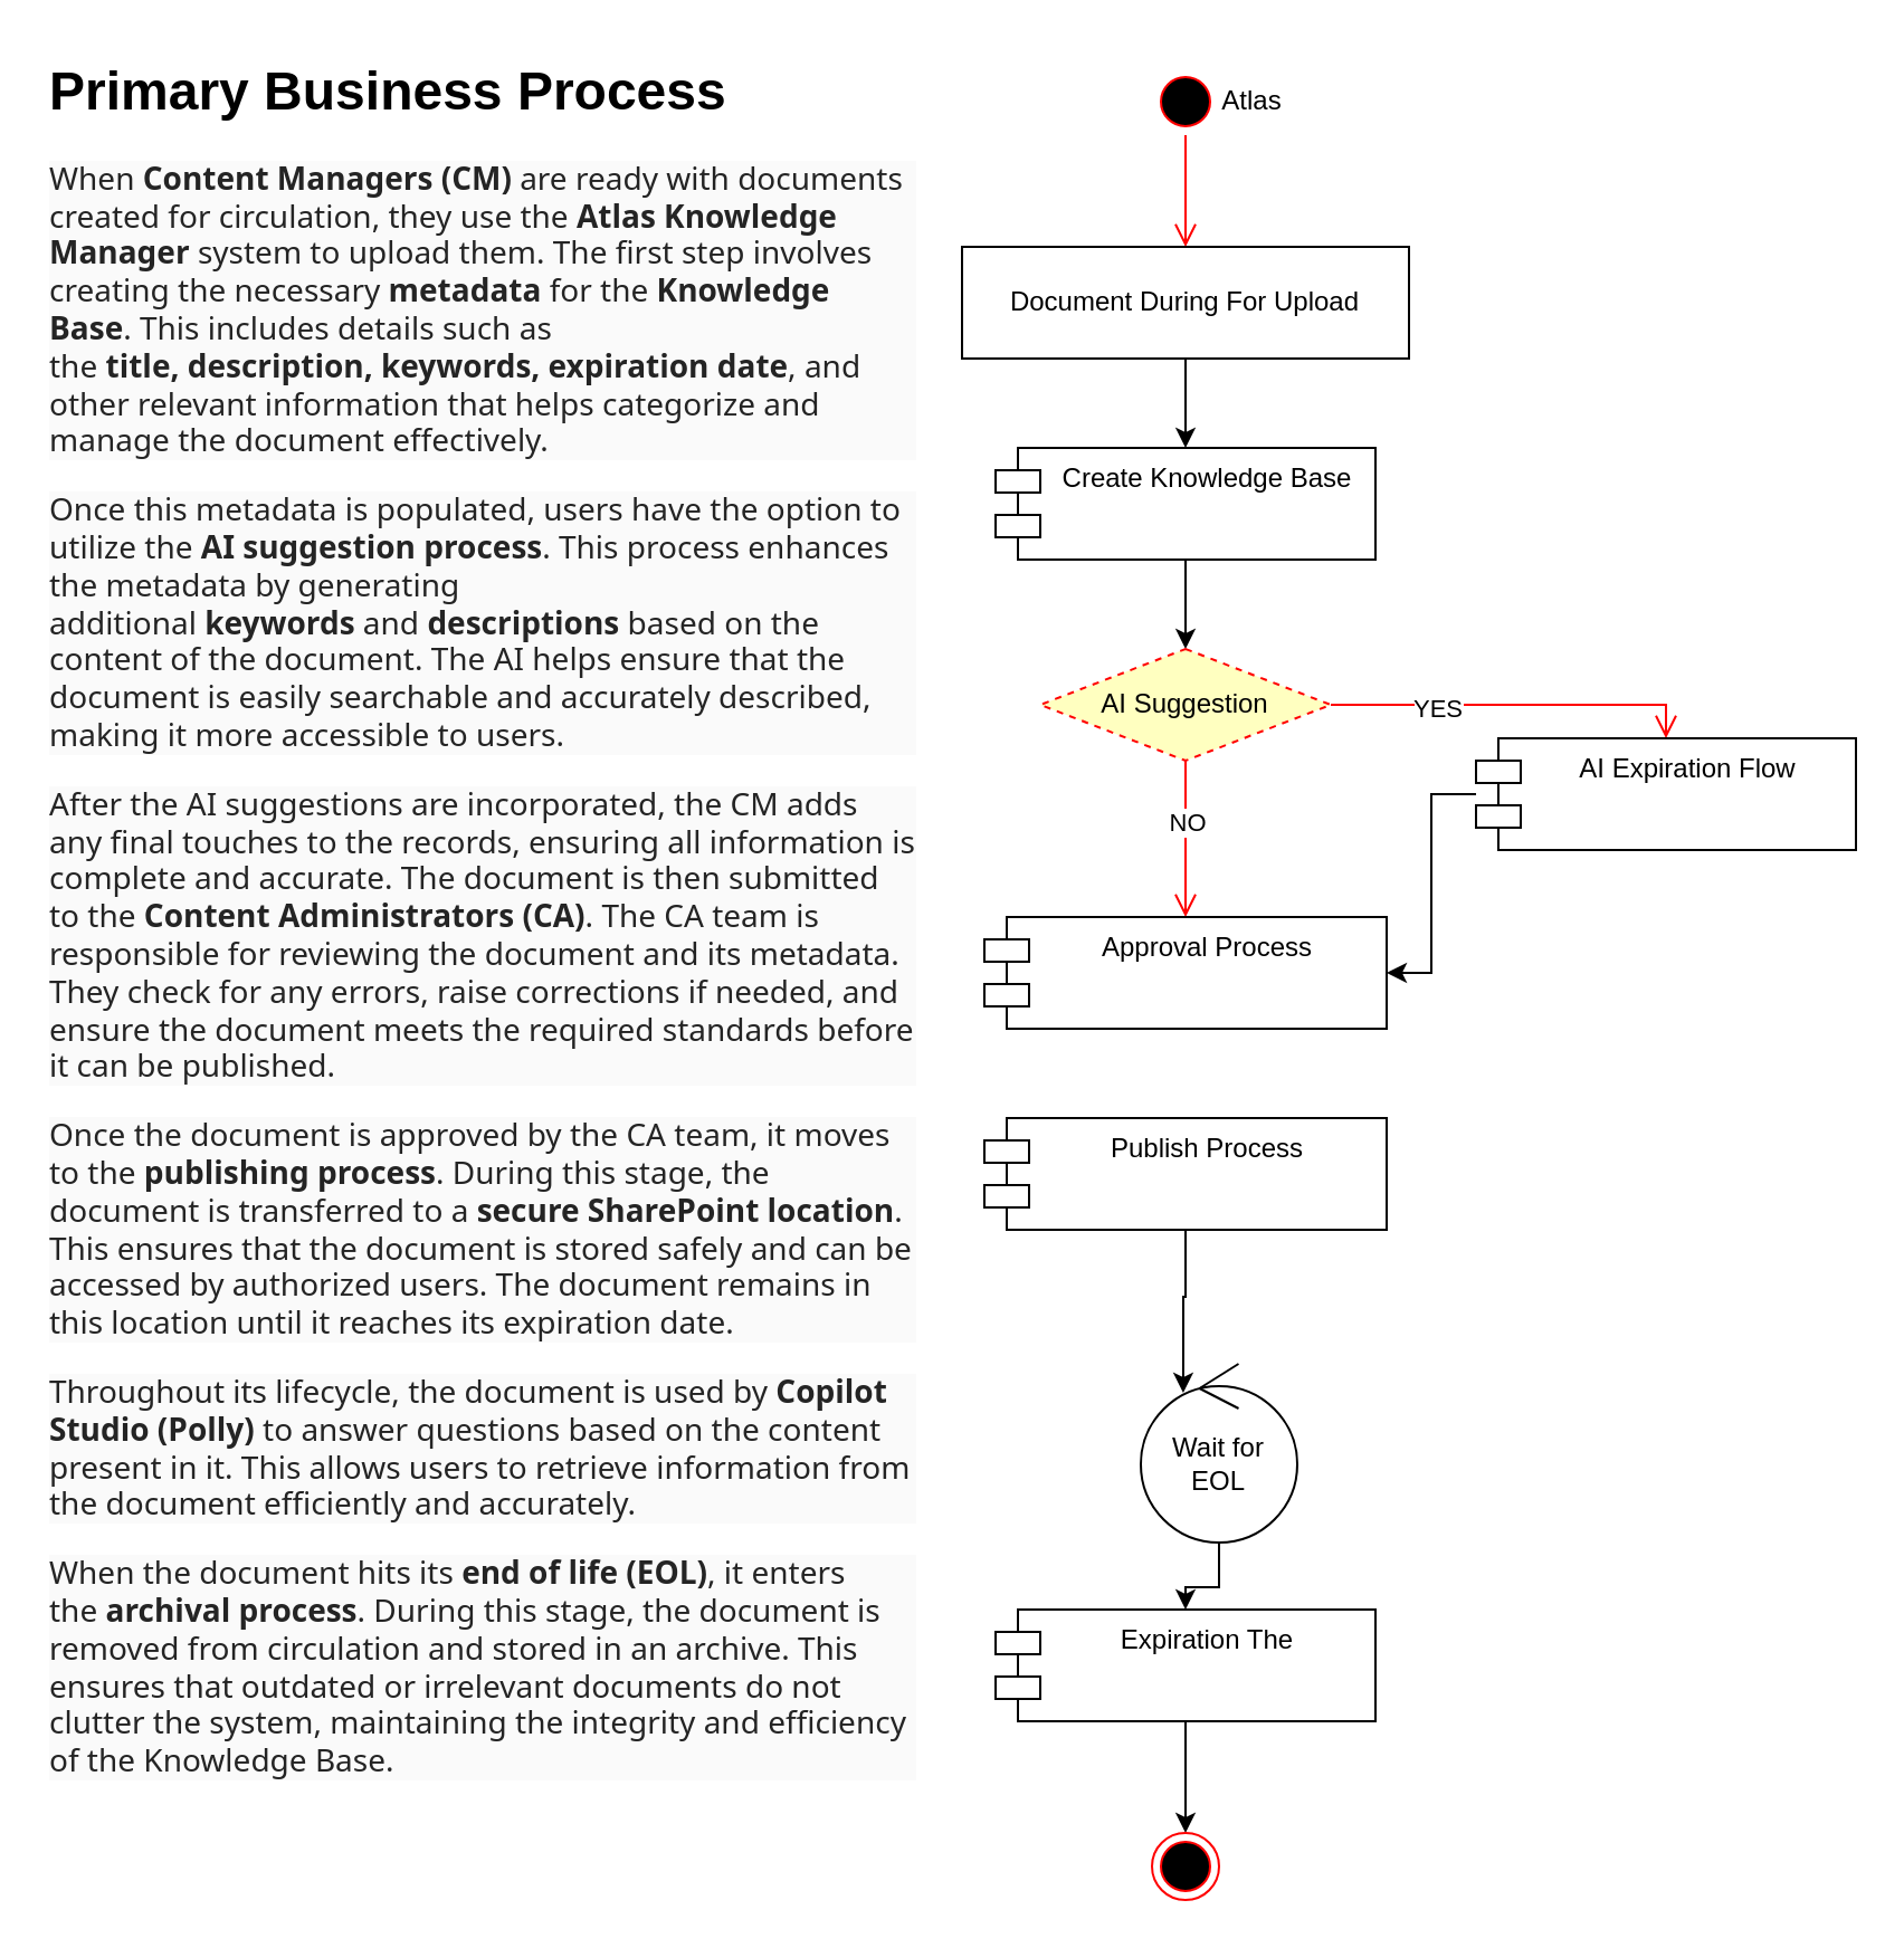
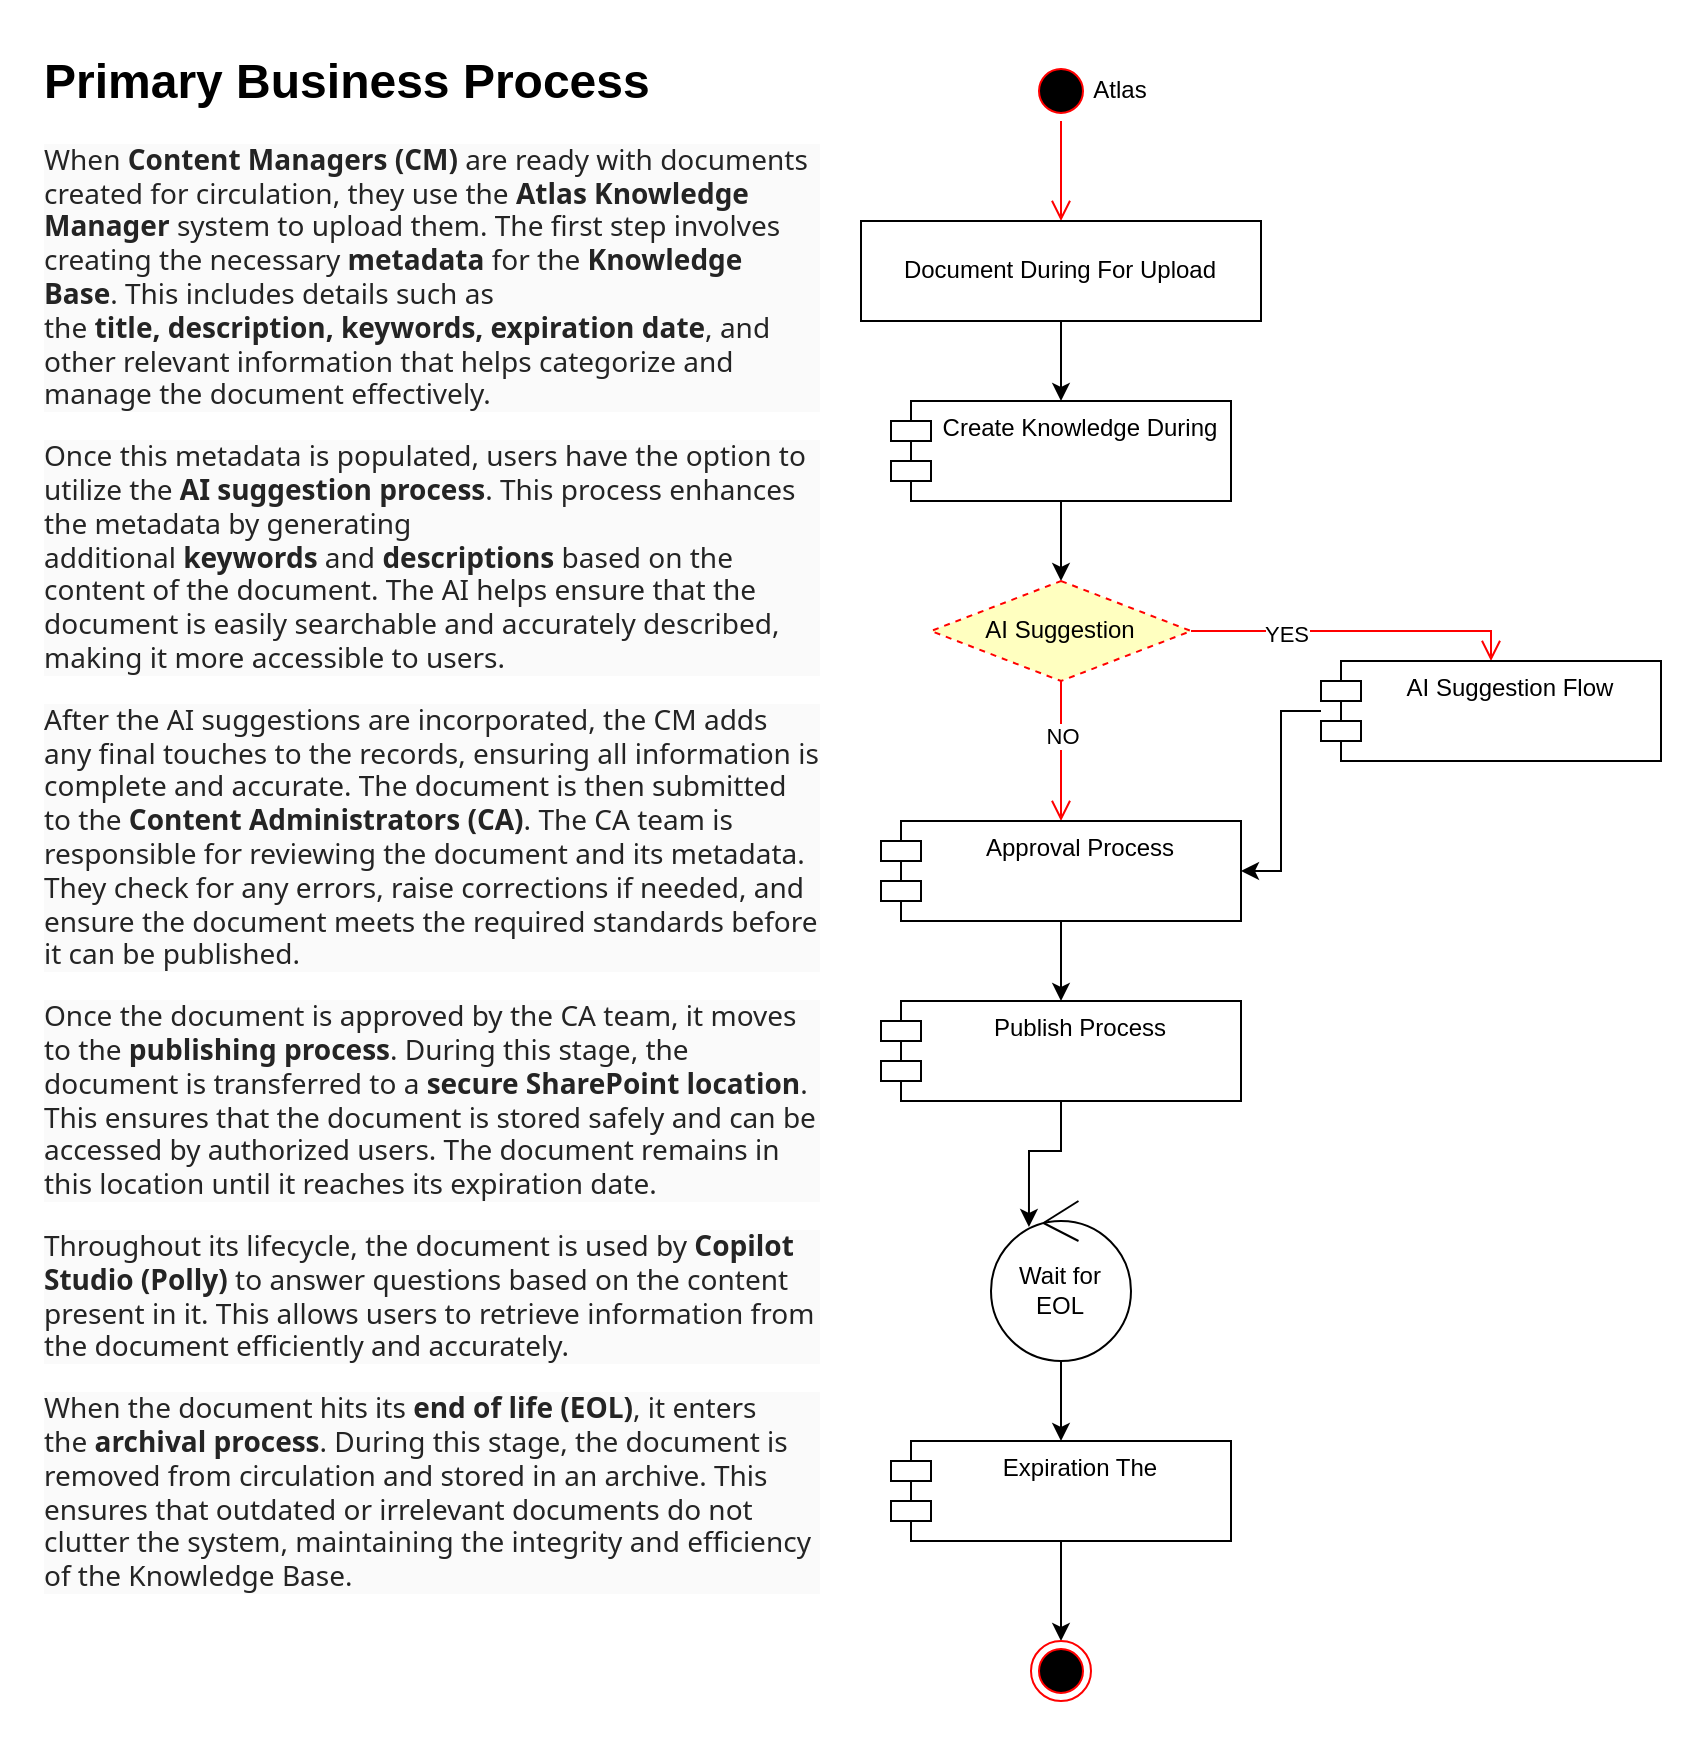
- <mxCell id="23" value="Create Knowledge Base" style="shape=module;align=left;spacingLeft=20;align=center;verticalAlign=top;whiteSpace=wrap;html=1;" vertex="1" parent="1"><mxGeometry x="445" y="200" width="170" height="50" as="geometry" /></mxCell>
+ <mxCell id="23" value="Create Knowledge During" style="shape=module;align=left;spacingLeft=20;align=center;verticalAlign=top;whiteSpace=wrap;html=1;" vertex="1" parent="1"><mxGeometry x="445" y="200" width="170" height="50" as="geometry" /></mxCell>
- <mxCell id="13" value="AI Expiration Flow" style="shape=module;align=left;spacingLeft=20;align=center;verticalAlign=top;whiteSpace=wrap;html=1;" vertex="1" parent="1"><mxGeometry x="660" y="330" width="170" height="50" as="geometry" /></mxCell>
+ <mxCell id="13" value="AI Suggestion Flow" style="shape=module;align=left;spacingLeft=20;align=center;verticalAlign=top;whiteSpace=wrap;html=1;" vertex="1" parent="1"><mxGeometry x="660" y="330" width="170" height="50" as="geometry" /></mxCell>
+ <mxCell id="16" style="edgeStyle=orthogonalEdgeStyle;rounded=0;orthogonalLoop=1;jettySize=auto;html=1;entryX=0.5;entryY=0;entryDx=0;entryDy=0;" edge="1" parent="1" source="17" target="18"><mxGeometry relative="1" as="geometry" /></mxCell>
- <mxCell id="15" value="Wait for EOL" style="ellipse;shape=umlControl;whiteSpace=wrap;html=1;" vertex="1" parent="1"><mxGeometry x="510" y="610" width="70" height="80" as="geometry" /></mxCell>
+ <mxCell id="15" value="Wait for EOL" style="ellipse;shape=umlControl;whiteSpace=wrap;html=1;" vertex="1" parent="1"><mxGeometry x="495" y="600" width="70" height="80" as="geometry" /></mxCell>
